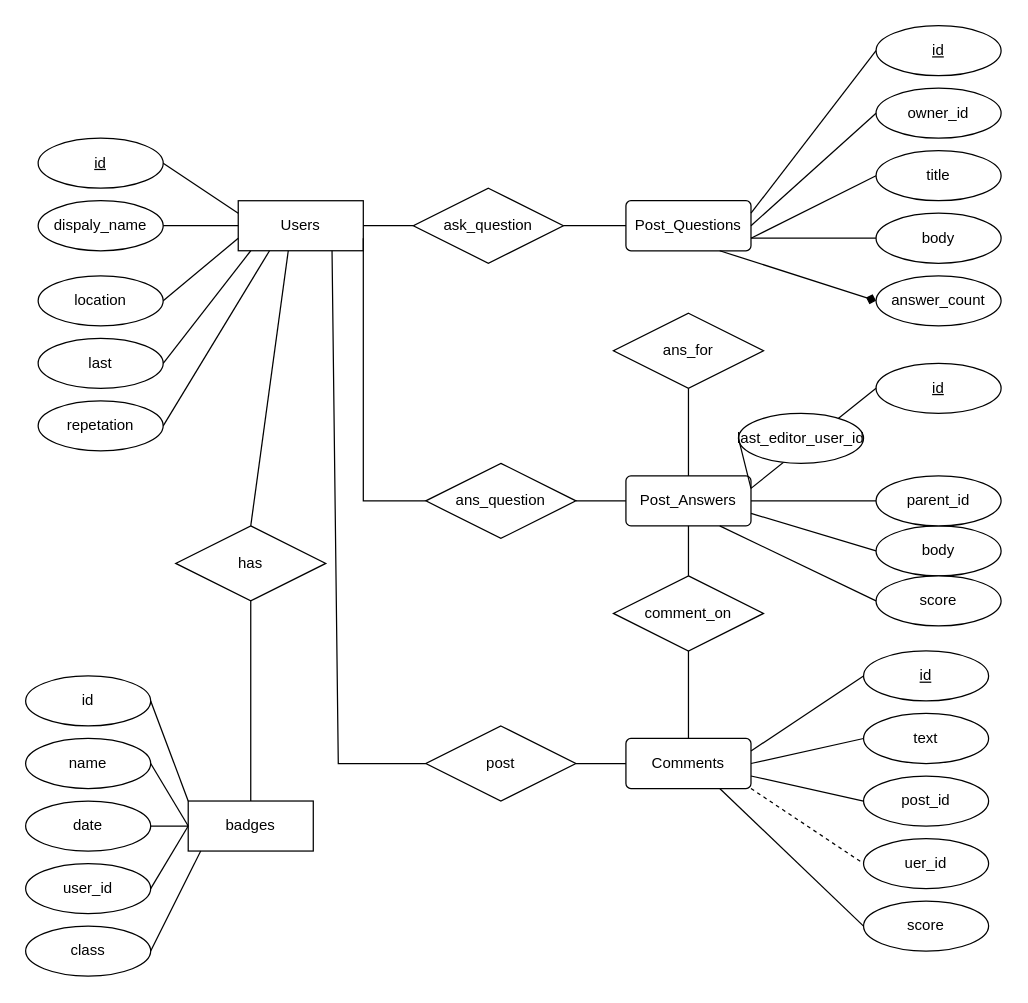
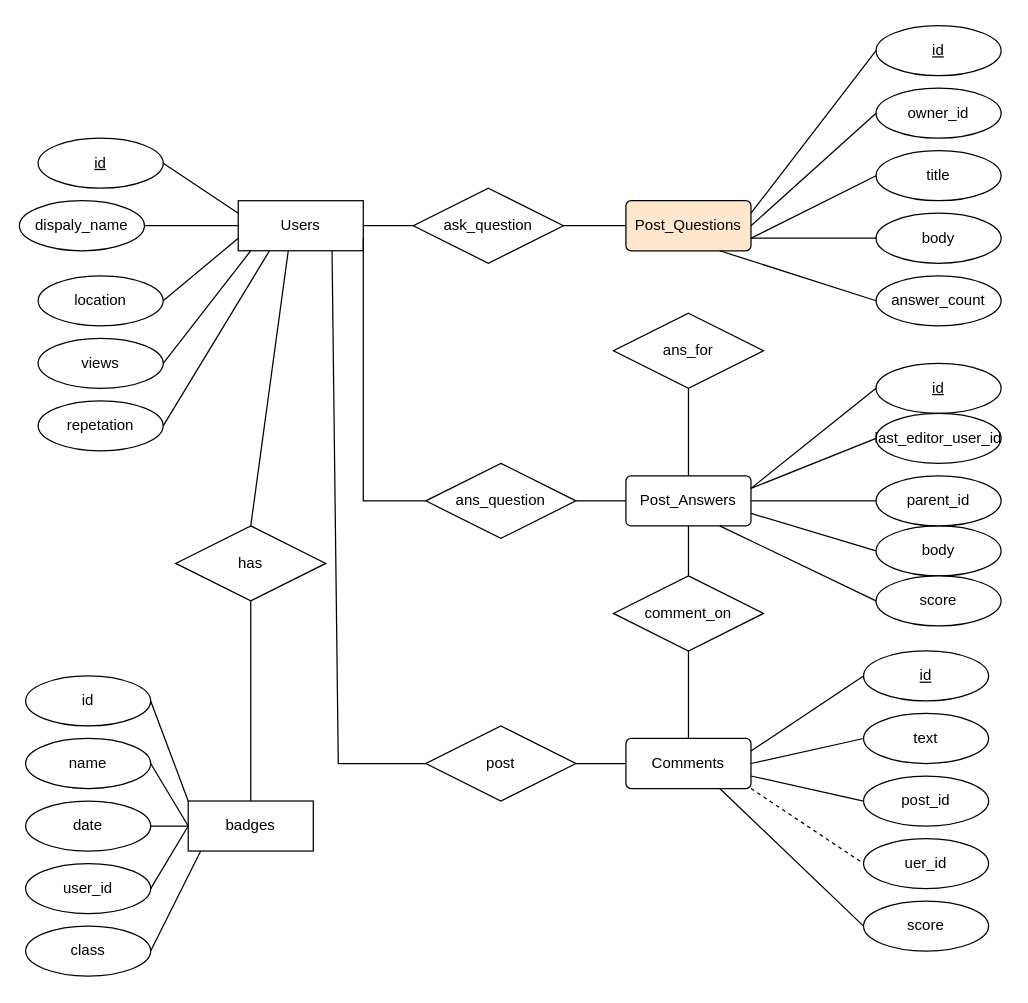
- <mxCell id="4" value="dispaly_name" style="ellipse;whiteSpace=wrap;html=1;align=center;" vertex="1" parent="1"><mxGeometry x="30" y="160" width="100" height="40" as="geometry" /></mxCell>
+ <mxCell id="4" value="dispaly_name" style="ellipse;whiteSpace=wrap;html=1;align=center;" vertex="1" parent="1"><mxGeometry x="15" y="160" width="100" height="40" as="geometry" /></mxCell>
- <mxCell id="9" value="Post_Questions" style="rounded=1;arcSize=10;whiteSpace=wrap;html=1;align=center;" vertex="1" parent="1"><mxGeometry x="500" y="160" width="100" height="40" as="geometry" /></mxCell>
+ <mxCell id="9" value="Post_Questions" style="rounded=1;arcSize=10;whiteSpace=wrap;html=1;align=center;fillColor=#ffe6cc;" vertex="1" parent="1"><mxGeometry x="500" y="160" width="100" height="40" as="geometry" /></mxCell>
- <mxCell id="50" value="" style="endArrow=diamond;html=1;rounded=0;entryX=0;entryY=0.5;entryDx=0;entryDy=0;exitX=0.75;exitY=1;exitDx=0;exitDy=0;" edge="1" parent="1" source="9" target="38"><mxGeometry relative="1" as="geometry"><mxPoint x="640" y="210" as="sourcePoint" /><mxPoint x="740" y="80" as="targetPoint" /></mxGeometry></mxCell>
+ <mxCell id="50" value="" style="endArrow=none;html=1;rounded=0;entryX=0;entryY=0.5;entryDx=0;entryDy=0;exitX=0.75;exitY=1;exitDx=0;exitDy=0;" edge="1" parent="1" source="9" target="38"><mxGeometry relative="1" as="geometry"><mxPoint x="640" y="210" as="sourcePoint" /><mxPoint x="740" y="80" as="targetPoint" /></mxGeometry></mxCell>
- <mxCell id="13" value="last" style="ellipse;whiteSpace=wrap;html=1;align=center;" vertex="1" parent="1"><mxGeometry x="30" y="270" width="100" height="40" as="geometry" /></mxCell>
+ <mxCell id="13" value="views" style="ellipse;whiteSpace=wrap;html=1;align=center;" vertex="1" parent="1"><mxGeometry x="30" y="270" width="100" height="40" as="geometry" /></mxCell>
- <mxCell id="59" value="last_editor_user_id" style="ellipse;whiteSpace=wrap;html=1;align=center;" vertex="1" parent="1"><mxGeometry x="590" y="330" width="100" height="40" as="geometry" /></mxCell>
+ <mxCell id="59" value="last_editor_user_id" style="ellipse;whiteSpace=wrap;html=1;align=center;" vertex="1" parent="1"><mxGeometry x="700" y="330" width="100" height="40" as="geometry" /></mxCell>
